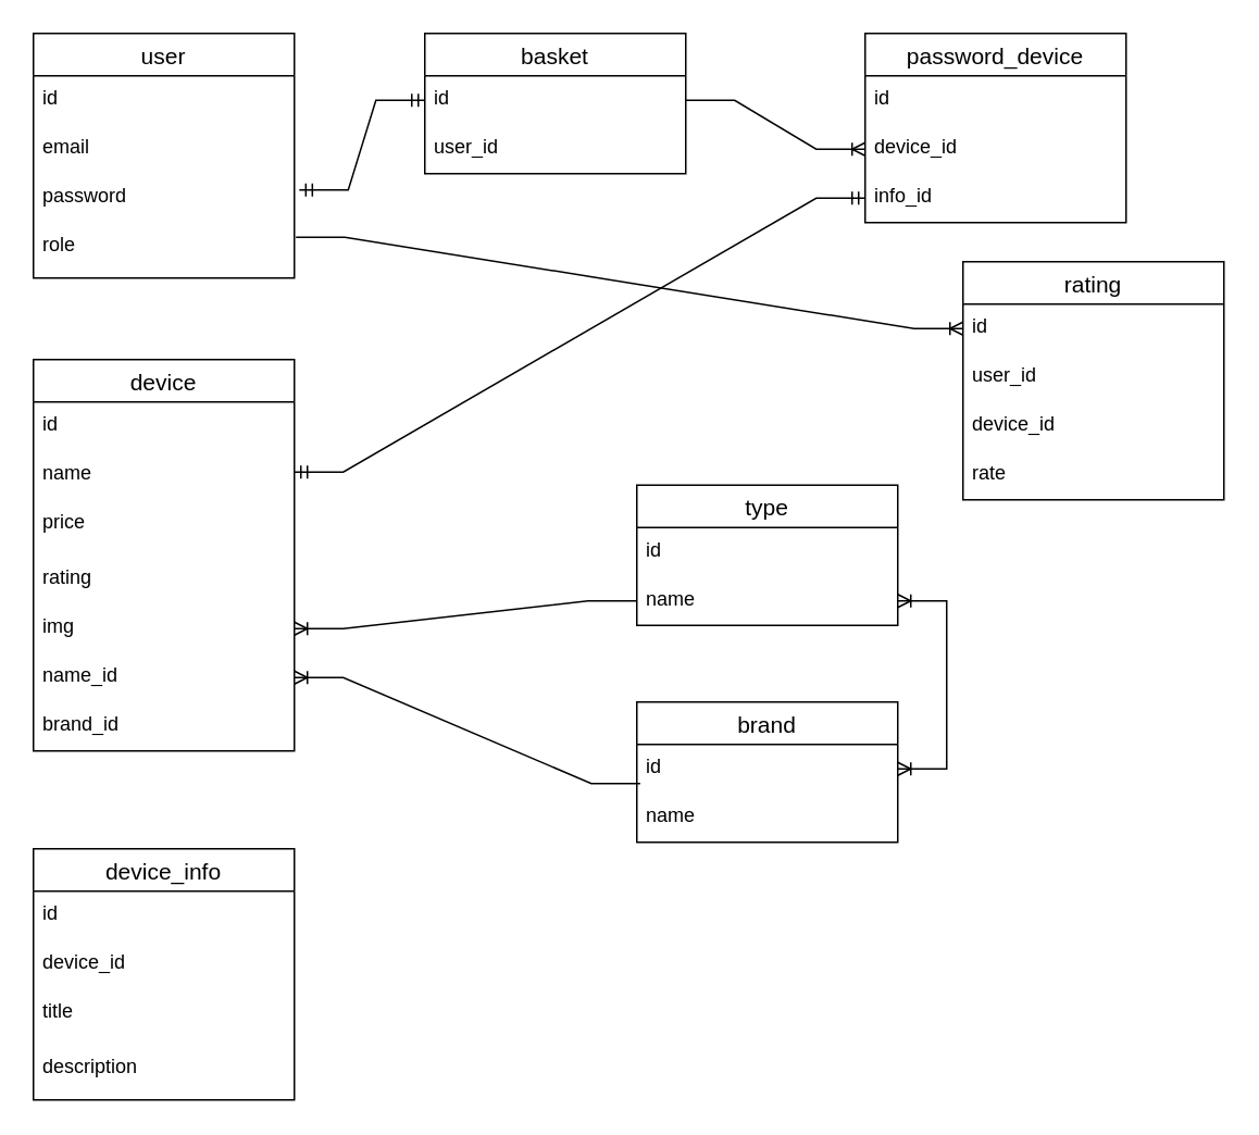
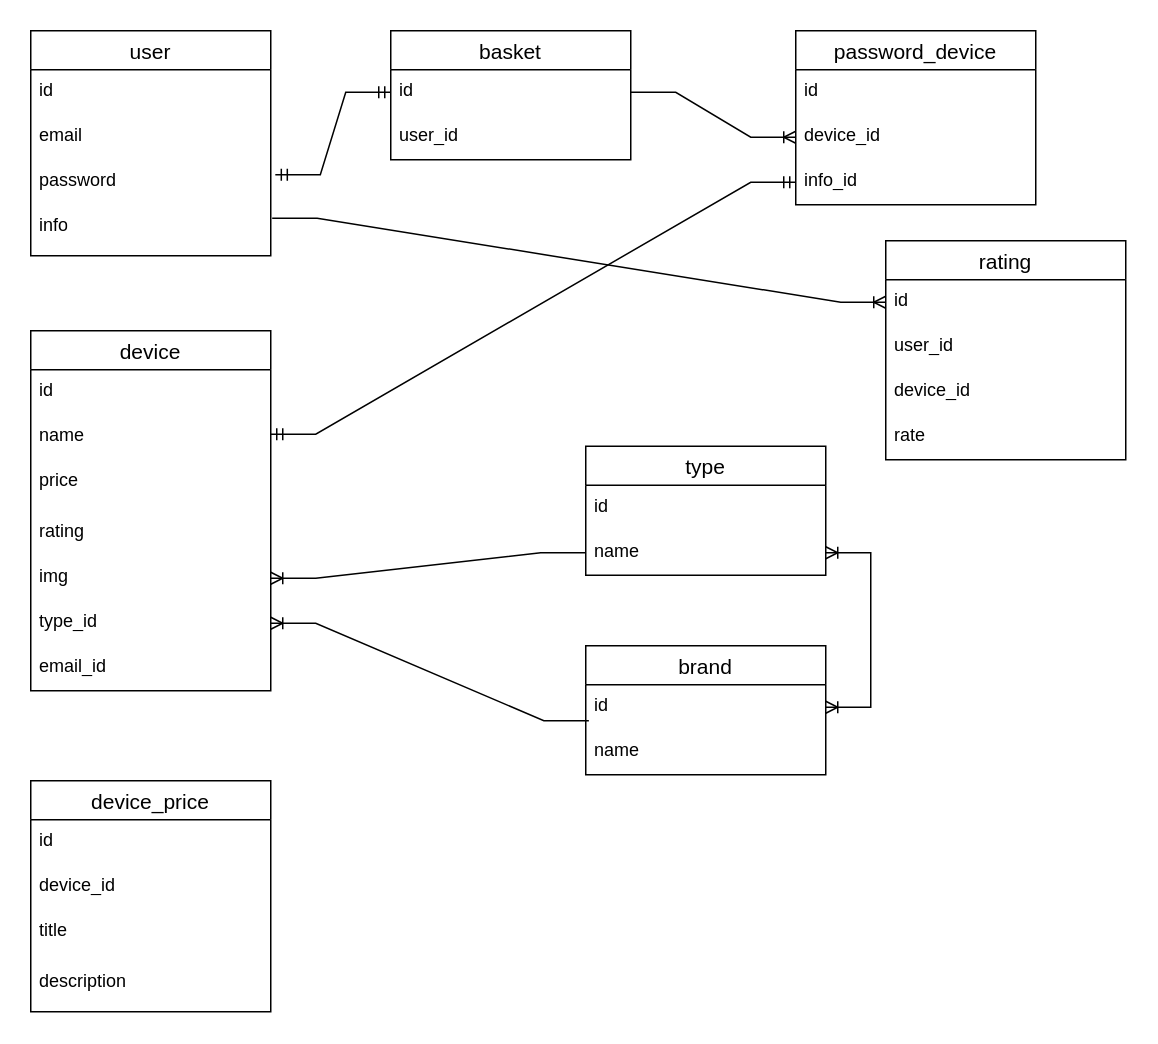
- <mxCell id="6" value="role" style="text;strokeColor=none;fillColor=none;spacingLeft=4;spacingRight=4;overflow=hidden;rotatable=0;points=[[0,0.5],[1,0.5]];portConstraint=eastwest;fontSize=12;whiteSpace=wrap;html=1;" vertex="1" parent="1"><mxGeometry x="20" y="136" width="160" height="30" as="geometry" /></mxCell>
+ <mxCell id="6" value="info" style="text;strokeColor=none;fillColor=none;spacingLeft=4;spacingRight=4;overflow=hidden;rotatable=0;points=[[0,0.5],[1,0.5]];portConstraint=eastwest;fontSize=12;whiteSpace=wrap;html=1;" vertex="1" parent="1"><mxGeometry x="20" y="136" width="160" height="30" as="geometry" /></mxCell>
- <mxCell id="17" value="name_id" style="text;strokeColor=none;fillColor=none;spacingLeft=4;spacingRight=4;overflow=hidden;rotatable=0;points=[[0,0.5],[1,0.5]];portConstraint=eastwest;fontSize=12;whiteSpace=wrap;html=1;" vertex="1" parent="11"><mxGeometry y="180" width="160" height="30" as="geometry" /></mxCell>
+ <mxCell id="17" value="type_id" style="text;strokeColor=none;fillColor=none;spacingLeft=4;spacingRight=4;overflow=hidden;rotatable=0;points=[[0,0.5],[1,0.5]];portConstraint=eastwest;fontSize=12;whiteSpace=wrap;html=1;" vertex="1" parent="11"><mxGeometry y="180" width="160" height="30" as="geometry" /></mxCell>
- <mxCell id="18" value="brand_id" style="text;strokeColor=none;fillColor=none;spacingLeft=4;spacingRight=4;overflow=hidden;rotatable=0;points=[[0,0.5],[1,0.5]];portConstraint=eastwest;fontSize=12;whiteSpace=wrap;html=1;" vertex="1" parent="11"><mxGeometry y="210" width="160" height="30" as="geometry" /></mxCell>
+ <mxCell id="18" value="email_id" style="text;strokeColor=none;fillColor=none;spacingLeft=4;spacingRight=4;overflow=hidden;rotatable=0;points=[[0,0.5],[1,0.5]];portConstraint=eastwest;fontSize=12;whiteSpace=wrap;html=1;" vertex="1" parent="11"><mxGeometry y="210" width="160" height="30" as="geometry" /></mxCell>
- <mxCell id="27" value="device_info" style="swimlane;fontStyle=0;childLayout=stackLayout;horizontal=1;startSize=26;horizontalStack=0;resizeParent=1;resizeParentMax=0;resizeLast=0;collapsible=1;marginBottom=0;align=center;fontSize=14;" vertex="1" parent="1"><mxGeometry x="20" y="520" width="160" height="154" as="geometry" /></mxCell>
+ <mxCell id="27" value="device_price" style="swimlane;fontStyle=0;childLayout=stackLayout;horizontal=1;startSize=26;horizontalStack=0;resizeParent=1;resizeParentMax=0;resizeLast=0;collapsible=1;marginBottom=0;align=center;fontSize=14;" vertex="1" parent="1"><mxGeometry x="20" y="520" width="160" height="154" as="geometry" /></mxCell>
